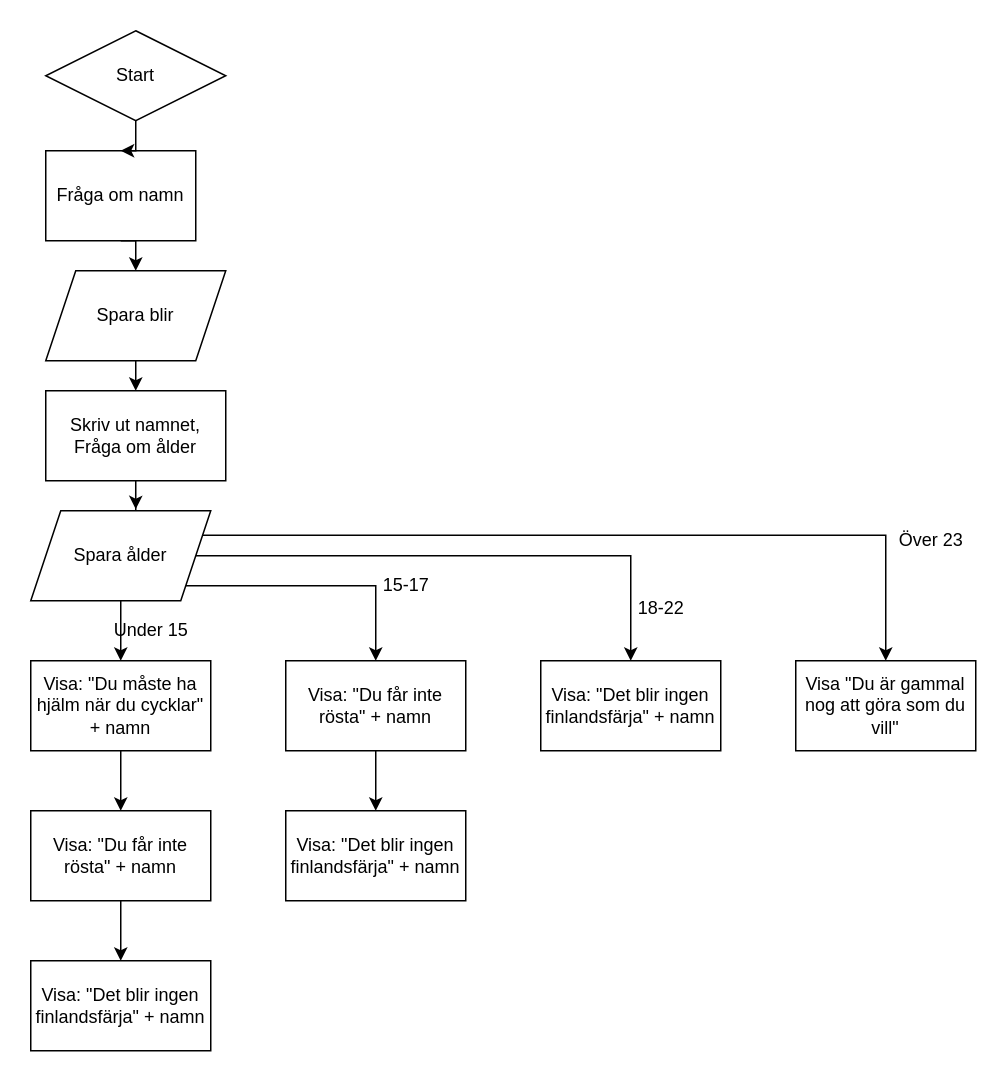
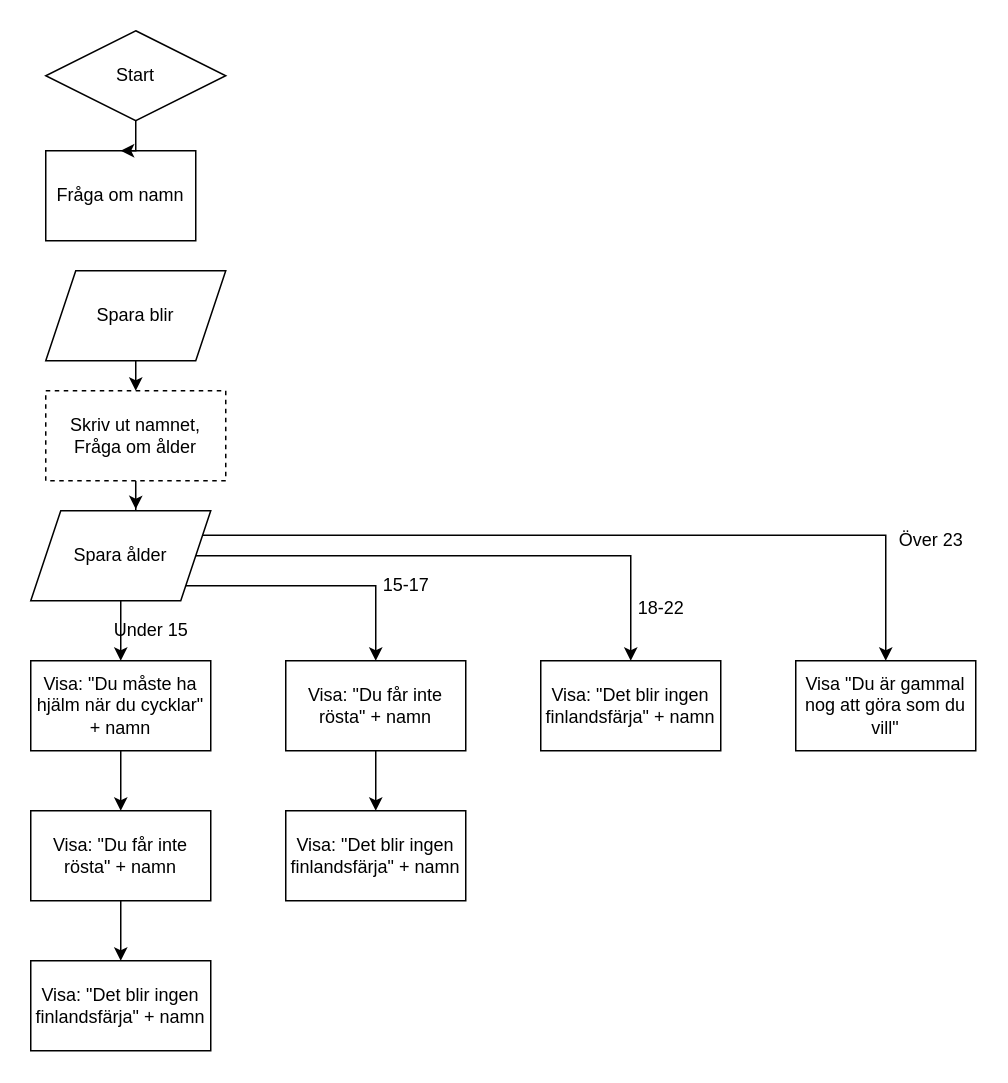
- <mxCell id="2" style="edgeStyle=orthogonalEdgeStyle;rounded=0;orthogonalLoop=1;jettySize=auto;html=1;exitX=0.5;exitY=1;exitDx=0;exitDy=0;entryX=0.5;entryY=0;entryDx=0;entryDy=0;" edge="1" parent="1" source="3" target="9"><mxGeometry relative="1" as="geometry" /></mxCell>
- <mxCell id="7" value="Skriv ut namnet,&lt;br&gt;Fråga om ålder" style="rounded=0;whiteSpace=wrap;html=1;" vertex="1" parent="1"><mxGeometry x="30" y="260" width="120" height="60" as="geometry" /></mxCell>
+ <mxCell id="7" value="Skriv ut namnet,&lt;br&gt;Fråga om ålder" style="rounded=0;whiteSpace=wrap;html=1;dashed=1;" vertex="1" parent="1"><mxGeometry x="30" y="260" width="120" height="60" as="geometry" /></mxCell>
